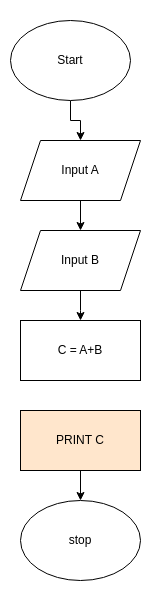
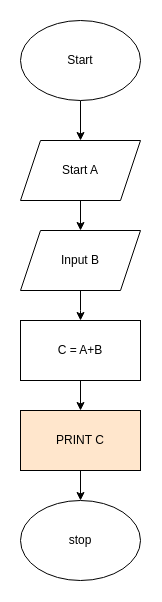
- <mxCell id="3" value="Start" style="ellipse;whiteSpace=wrap;html=1;" vertex="1" parent="1"><mxGeometry x="10" y="20" width="120" height="80" as="geometry" /></mxCell>
+ <mxCell id="3" value="Start" style="ellipse;whiteSpace=wrap;html=1;" vertex="1" parent="1"><mxGeometry x="20" y="20" width="120" height="80" as="geometry" /></mxCell>
- <mxCell id="5" value="Input A" style="shape=parallelogram;perimeter=parallelogramPerimeter;whiteSpace=wrap;html=1;fixedSize=1;" vertex="1" parent="1"><mxGeometry x="20" y="140" width="120" height="60" as="geometry" /></mxCell>
+ <mxCell id="5" value="Start A" style="shape=parallelogram;perimeter=parallelogramPerimeter;whiteSpace=wrap;html=1;fixedSize=1;" vertex="1" parent="1"><mxGeometry x="20" y="140" width="120" height="60" as="geometry" /></mxCell>
+ <mxCell id="8" style="edgeStyle=orthogonalEdgeStyle;rounded=0;orthogonalLoop=1;jettySize=auto;html=1;entryX=0.5;entryY=0;entryDx=0;entryDy=0;" edge="1" parent="1" source="9" target="11"><mxGeometry relative="1" as="geometry" /></mxCell>
